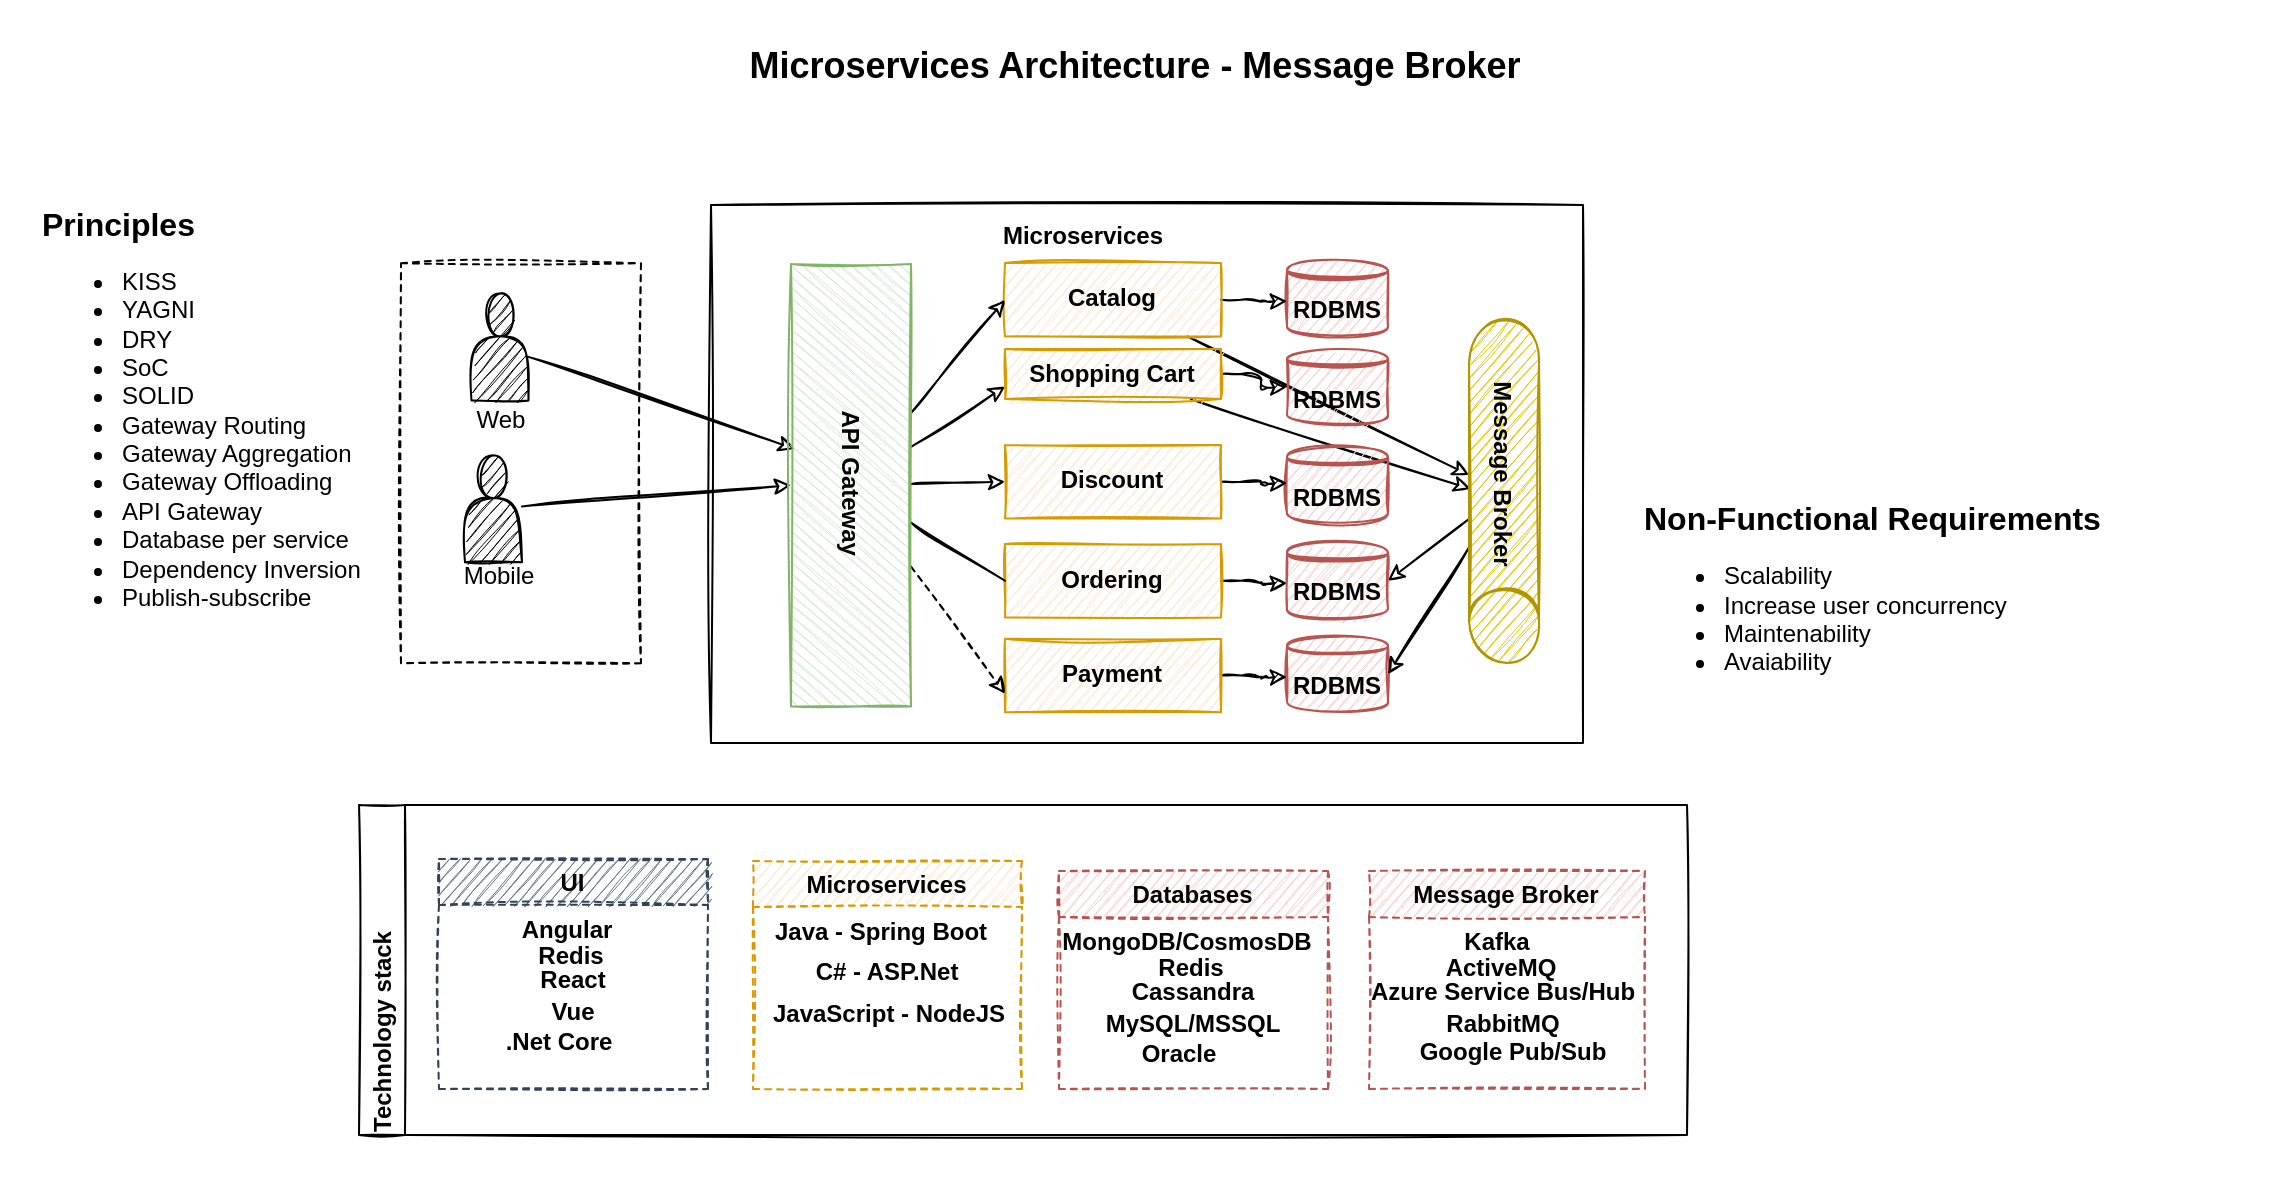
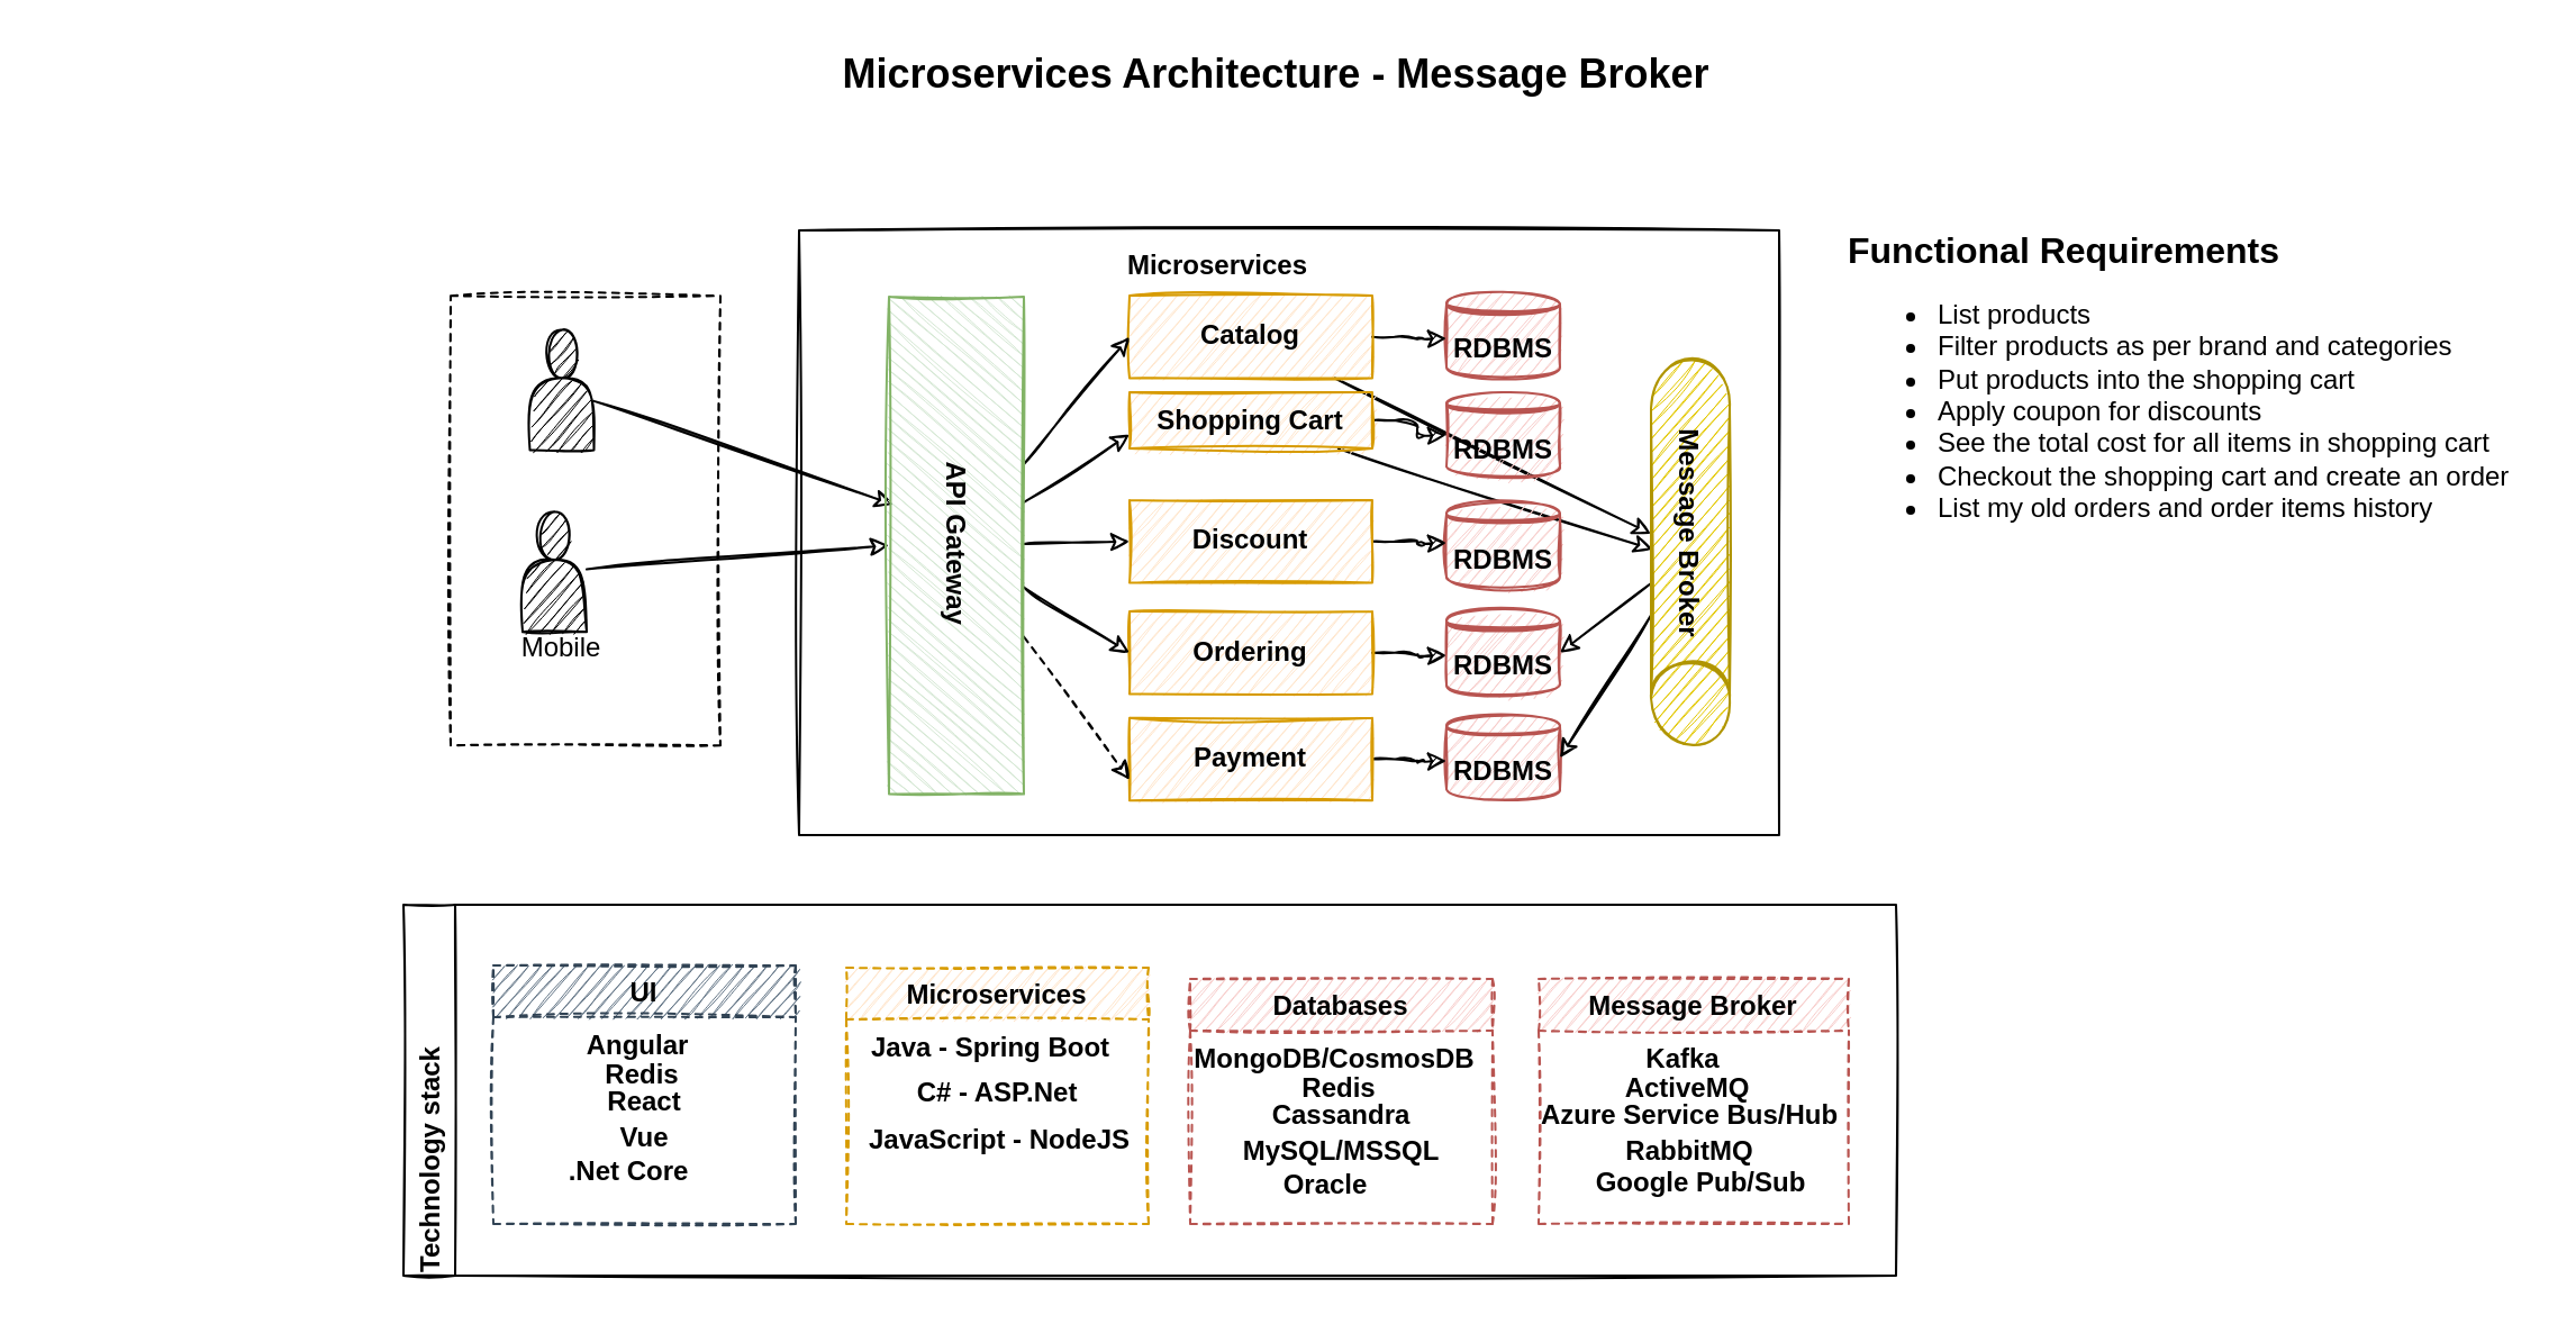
+ <mxCell id="3" value="&lt;font style=&quot;font-size: 16px&quot;&gt;&lt;b&gt;Functional Requirements&lt;/b&gt;&lt;br&gt;&lt;ul style=&quot;font-size: 12px&quot;&gt;&lt;li&gt;List products&lt;/li&gt;&lt;li&gt;Filter products as per brand and categories&lt;/li&gt;&lt;li&gt;Put products into the shopping cart&lt;/li&gt;&lt;li&gt;Apply coupon for discounts&amp;nbsp;&lt;/li&gt;&lt;li&gt;See the total cost for all items in shopping cart&lt;/li&gt;&lt;li&gt;Checkout the shopping cart and create an order&lt;/li&gt;&lt;li&gt;List my old orders and order items history&lt;/li&gt;&lt;/ul&gt;&lt;/font&gt;" style="text;html=1;align=left;verticalAlign=middle;resizable=0;points=[];autosize=1;strokeColor=none;fillColor=none;imageHeight=10;sketch=1;" parent="1" vertex="1"><mxGeometry x="820" y="102" width="304" height="142" as="geometry" /></mxCell>
- <mxCell id="6" value="&lt;font style=&quot;font-size: 16px&quot;&gt;&lt;b&gt;Principles&lt;/b&gt;&lt;/font&gt;&lt;br style=&quot;font-size: 12px&quot;&gt;&lt;ul style=&quot;font-size: 12px&quot;&gt;&lt;li style=&quot;font-size: 12px&quot;&gt;KISS&lt;/li&gt;&lt;li style=&quot;font-size: 12px&quot;&gt;YAGNI&lt;/li&gt;&lt;li style=&quot;font-size: 12px&quot;&gt;DRY&lt;/li&gt;&lt;li style=&quot;font-size: 12px&quot;&gt;SoC&lt;/li&gt;&lt;li style=&quot;font-size: 12px&quot;&gt;SOLID&lt;/li&gt;&lt;li style=&quot;font-size: 12px&quot;&gt;Gateway Routing&lt;/li&gt;&lt;li style=&quot;font-size: 12px&quot;&gt;Gateway Aggregation&lt;/li&gt;&lt;li style=&quot;font-size: 12px&quot;&gt;Gateway Offloading&lt;/li&gt;&lt;li style=&quot;font-size: 12px&quot;&gt;API Gateway&lt;/li&gt;&lt;li style=&quot;font-size: 12px&quot;&gt;Database per service&lt;/li&gt;&lt;li style=&quot;font-size: 12px&quot;&gt;Dependency Inversion&lt;/li&gt;&lt;li style=&quot;font-size: 12px&quot;&gt;Publish-subscribe&lt;/li&gt;&lt;/ul&gt;" style="text;html=1;align=left;verticalAlign=middle;resizable=0;points=[];autosize=1;strokeColor=none;fillColor=none;fontSize=12;fontColor=#000000;spacing=1;" parent="1" vertex="1"><mxGeometry x="20" y="103" width="171" height="214" as="geometry" /></mxCell>
- <mxCell id="8" value="Web" style="text;html=1;align=center;verticalAlign=middle;resizable=0;points=[];autosize=1;strokeColor=none;fillColor=none;sketch=1;" parent="1" vertex="1"><mxGeometry x="232" y="201" width="35" height="18" as="geometry" /></mxCell>
- <mxCell id="58" style="edgeStyle=none;rounded=1;sketch=1;orthogonalLoop=1;jettySize=auto;html=1;entryX=0;entryY=0.5;entryDx=0;entryDy=0;fontSize=12;fontColor=#000000;endArrow=none;endFill=0;" parent="1" source="60" target="28" edge="1"><mxGeometry relative="1" as="geometry" /></mxCell>
+ <mxCell id="58" style="edgeStyle=none;rounded=1;sketch=1;orthogonalLoop=1;jettySize=auto;html=1;entryX=0;entryY=0.5;entryDx=0;entryDy=0;fontSize=12;fontColor=#000000;endArrow=classic;endFill=0;" parent="1" source="60" target="28" edge="1"><mxGeometry relative="1" as="geometry" /></mxCell>
- <mxCell id="4" value="&lt;font style=&quot;font-size: 16px&quot;&gt;&lt;b&gt;Non-Functional Requirements&lt;/b&gt;&lt;br&gt;&lt;ul style=&quot;font-size: 12px&quot;&gt;&lt;li&gt;Scalability&lt;/li&gt;&lt;li&gt;Increase user concurrency&lt;/li&gt;&lt;li&gt;Maintenability&lt;/li&gt;&lt;li&gt;Avaiability&lt;/li&gt;&lt;/ul&gt;&lt;/font&gt;" style="text;html=1;align=left;verticalAlign=middle;resizable=0;points=[];autosize=1;strokeColor=none;fillColor=none;sketch=1;" parent="1" vertex="1"><mxGeometry x="820" y="249.5" width="239" height="100" as="geometry" /></mxCell>
